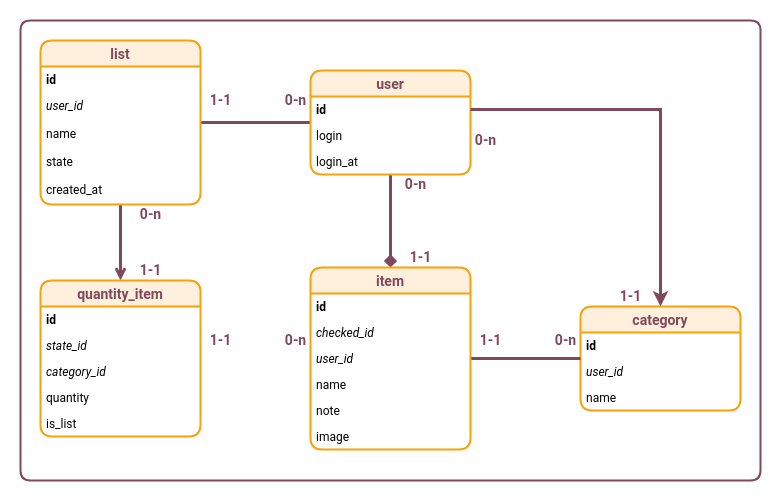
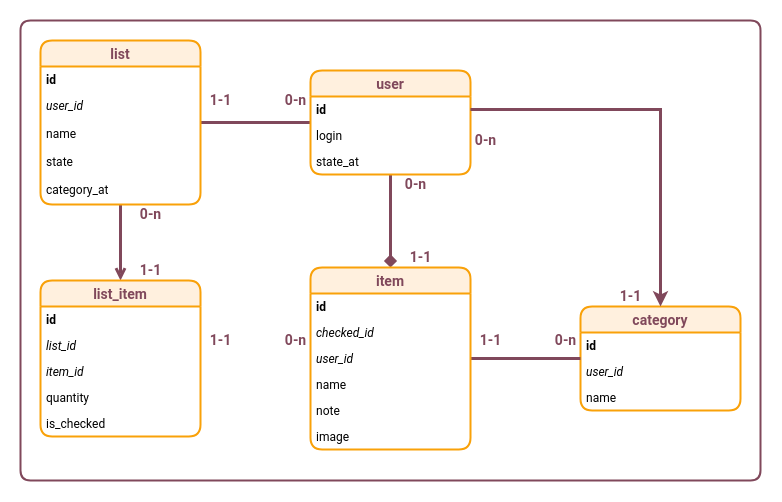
- <mxCell id="8" value="login_at" style="text;strokeColor=none;fillColor=none;align=left;verticalAlign=top;spacingLeft=4;spacingRight=4;overflow=hidden;rotatable=0;points=[[0,0.5],[1,0.5]];portConstraint=eastwest;fontFamily=Roboto;fontSource=https%3A%2F%2Ffonts.googleapis.com%2Fcss%3Ffamily%3DRoboto;" parent="5" vertex="1"><mxGeometry y="78" width="160" height="26" as="geometry" /></mxCell>
+ <mxCell id="8" value="state_at" style="text;strokeColor=none;fillColor=none;align=left;verticalAlign=top;spacingLeft=4;spacingRight=4;overflow=hidden;rotatable=0;points=[[0,0.5],[1,0.5]];portConstraint=eastwest;fontFamily=Roboto;fontSource=https%3A%2F%2Ffonts.googleapis.com%2Fcss%3Ffamily%3DRoboto;" parent="5" vertex="1"><mxGeometry y="78" width="160" height="26" as="geometry" /></mxCell>
- <mxCell id="15" value="created_at" style="text;strokeColor=none;fillColor=none;align=left;verticalAlign=top;spacingLeft=4;spacingRight=4;overflow=hidden;rotatable=0;points=[[0,0.5],[1,0.5]];portConstraint=eastwest;fontFamily=Roboto;fontSource=https%3A%2F%2Ffonts.googleapis.com%2Fcss%3Ffamily%3DRoboto;fontStyle=0" parent="10" vertex="1"><mxGeometry y="136" width="160" height="28" as="geometry" /></mxCell>
+ <mxCell id="15" value="category_at" style="text;strokeColor=none;fillColor=none;align=left;verticalAlign=top;spacingLeft=4;spacingRight=4;overflow=hidden;rotatable=0;points=[[0,0.5],[1,0.5]];portConstraint=eastwest;fontFamily=Roboto;fontSource=https%3A%2F%2Ffonts.googleapis.com%2Fcss%3Ffamily%3DRoboto;fontStyle=0" parent="10" vertex="1"><mxGeometry y="136" width="160" height="28" as="geometry" /></mxCell>
- <mxCell id="18" value="quantity_item" style="swimlane;fontStyle=1;childLayout=stackLayout;horizontal=1;startSize=26;horizontalStack=0;resizeParent=1;resizeParentMax=0;resizeLast=0;collapsible=1;marginBottom=0;strokeWidth=2;fontFamily=Roboto;fontSource=https%3A%2F%2Ffonts.googleapis.com%2Fcss%3Ffamily%3DRoboto;fontSize=14;fillColor=#FFF0DE;strokeColor=#F9A109;fontColor=#80485B;rounded=1;" parent="1" vertex="1"><mxGeometry x="40" y="280" width="160" height="156" as="geometry" /></mxCell>
+ <mxCell id="18" value="list_item" style="swimlane;fontStyle=1;childLayout=stackLayout;horizontal=1;startSize=26;horizontalStack=0;resizeParent=1;resizeParentMax=0;resizeLast=0;collapsible=1;marginBottom=0;strokeWidth=2;fontFamily=Roboto;fontSource=https%3A%2F%2Ffonts.googleapis.com%2Fcss%3Ffamily%3DRoboto;fontSize=14;fillColor=#FFF0DE;strokeColor=#F9A109;fontColor=#80485B;rounded=1;" parent="1" vertex="1"><mxGeometry x="40" y="280" width="160" height="156" as="geometry" /></mxCell>
- <mxCell id="20" value="state_id" style="text;strokeColor=none;fillColor=none;align=left;verticalAlign=top;spacingLeft=4;spacingRight=4;overflow=hidden;rotatable=0;points=[[0,0.5],[1,0.5]];portConstraint=eastwest;fontStyle=2;fontFamily=Roboto;fontSource=https%3A%2F%2Ffonts.googleapis.com%2Fcss%3Ffamily%3DRoboto;" parent="18" vertex="1"><mxGeometry y="52" width="160" height="26" as="geometry" /></mxCell>
+ <mxCell id="20" value="list_id" style="text;strokeColor=none;fillColor=none;align=left;verticalAlign=top;spacingLeft=4;spacingRight=4;overflow=hidden;rotatable=0;points=[[0,0.5],[1,0.5]];portConstraint=eastwest;fontStyle=2;fontFamily=Roboto;fontSource=https%3A%2F%2Ffonts.googleapis.com%2Fcss%3Ffamily%3DRoboto;" parent="18" vertex="1"><mxGeometry y="52" width="160" height="26" as="geometry" /></mxCell>
- <mxCell id="21" value="category_id" style="text;strokeColor=none;fillColor=none;align=left;verticalAlign=top;spacingLeft=4;spacingRight=4;overflow=hidden;rotatable=0;points=[[0,0.5],[1,0.5]];portConstraint=eastwest;fontStyle=2;fontFamily=Roboto;fontSource=https%3A%2F%2Ffonts.googleapis.com%2Fcss%3Ffamily%3DRoboto;" parent="18" vertex="1"><mxGeometry y="78" width="160" height="26" as="geometry" /></mxCell>
+ <mxCell id="21" value="item_id" style="text;strokeColor=none;fillColor=none;align=left;verticalAlign=top;spacingLeft=4;spacingRight=4;overflow=hidden;rotatable=0;points=[[0,0.5],[1,0.5]];portConstraint=eastwest;fontStyle=2;fontFamily=Roboto;fontSource=https%3A%2F%2Ffonts.googleapis.com%2Fcss%3Ffamily%3DRoboto;" parent="18" vertex="1"><mxGeometry y="78" width="160" height="26" as="geometry" /></mxCell>
- <mxCell id="23" value="is_list" style="text;strokeColor=none;fillColor=none;align=left;verticalAlign=top;spacingLeft=4;spacingRight=4;overflow=hidden;rotatable=0;points=[[0,0.5],[1,0.5]];portConstraint=eastwest;fontStyle=0;fontFamily=Roboto;fontSource=https%3A%2F%2Ffonts.googleapis.com%2Fcss%3Ffamily%3DRoboto;" parent="18" vertex="1"><mxGeometry y="130" width="160" height="26" as="geometry" /></mxCell>
+ <mxCell id="23" value="is_checked" style="text;strokeColor=none;fillColor=none;align=left;verticalAlign=top;spacingLeft=4;spacingRight=4;overflow=hidden;rotatable=0;points=[[0,0.5],[1,0.5]];portConstraint=eastwest;fontStyle=0;fontFamily=Roboto;fontSource=https%3A%2F%2Ffonts.googleapis.com%2Fcss%3Ffamily%3DRoboto;" parent="18" vertex="1"><mxGeometry y="130" width="160" height="26" as="geometry" /></mxCell>
